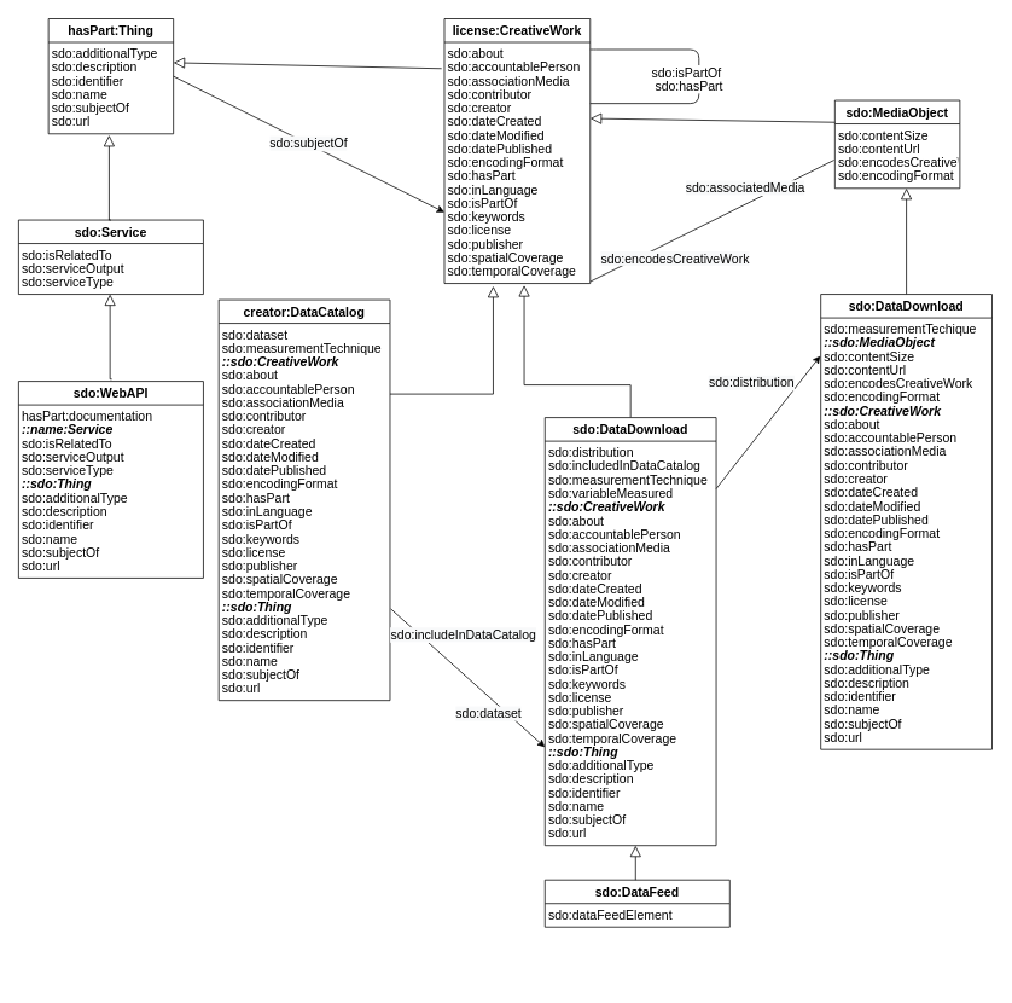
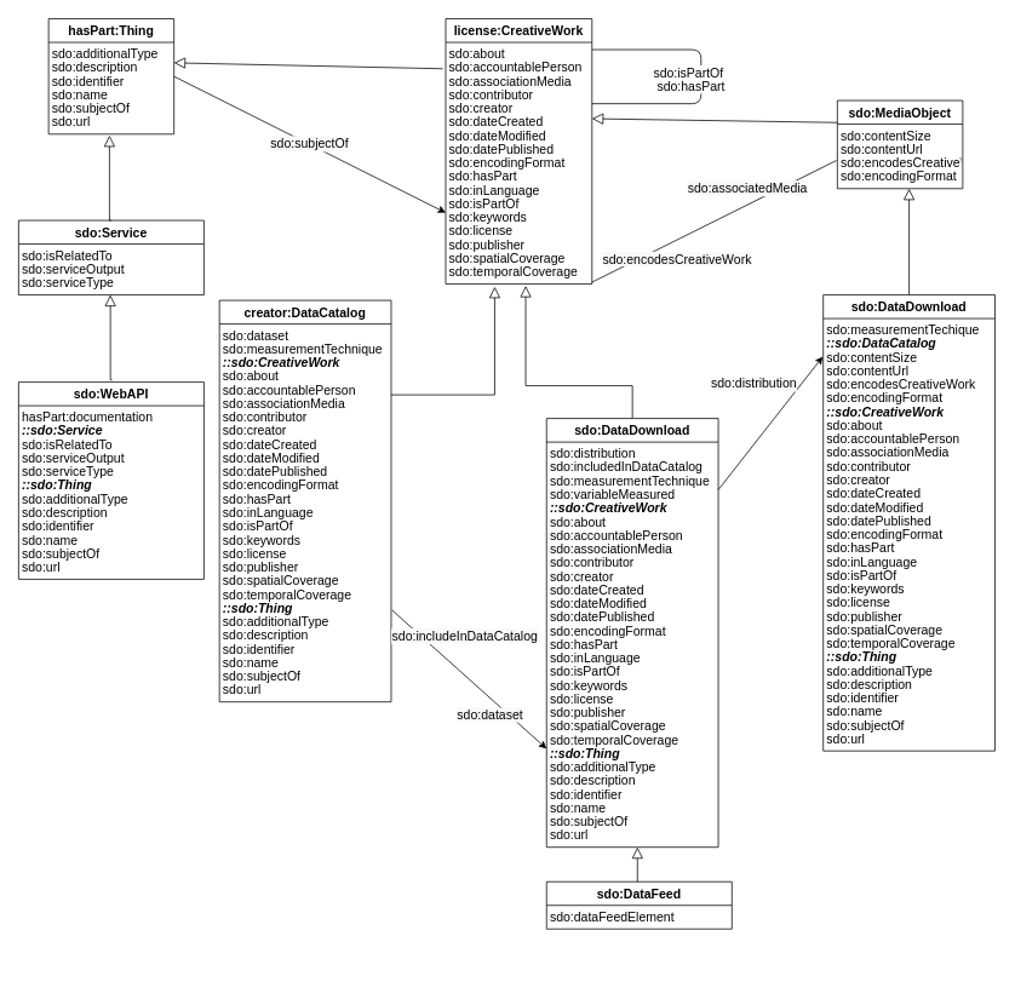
- <mxCell id="48" value="::sdo:MediaObject" style="text;strokeColor=none;fillColor=none;align=left;verticalAlign=top;spacingLeft=4;spacingRight=4;overflow=hidden;rotatable=0;points=[[0,0.5],[1,0.5]];portConstraint=eastwest;fontStyle=3;spacing=0;fontSize=14;" parent="46" vertex="1"><mxGeometry y="41" width="189" height="15" as="geometry" /></mxCell>
+ <mxCell id="48" value="::sdo:DataCatalog" style="text;strokeColor=none;fillColor=none;align=left;verticalAlign=top;spacingLeft=4;spacingRight=4;overflow=hidden;rotatable=0;points=[[0,0.5],[1,0.5]];portConstraint=eastwest;fontStyle=3;spacing=0;fontSize=14;" parent="46" vertex="1"><mxGeometry y="41" width="189" height="15" as="geometry" /></mxCell>
- <mxCell id="110" value="::name:Service" style="text;strokeColor=none;fillColor=none;align=left;verticalAlign=top;spacingLeft=4;spacingRight=4;overflow=hidden;rotatable=0;points=[[0,0.5],[1,0.5]];portConstraint=eastwest;spacing=0;fontSize=14;fontStyle=3" parent="108" vertex="1"><mxGeometry y="41" width="204" height="15" as="geometry" /></mxCell>
+ <mxCell id="110" value="::sdo:Service" style="text;strokeColor=none;fillColor=none;align=left;verticalAlign=top;spacingLeft=4;spacingRight=4;overflow=hidden;rotatable=0;points=[[0,0.5],[1,0.5]];portConstraint=eastwest;spacing=0;fontSize=14;fontStyle=3" parent="108" vertex="1"><mxGeometry y="41" width="204" height="15" as="geometry" /></mxCell>
